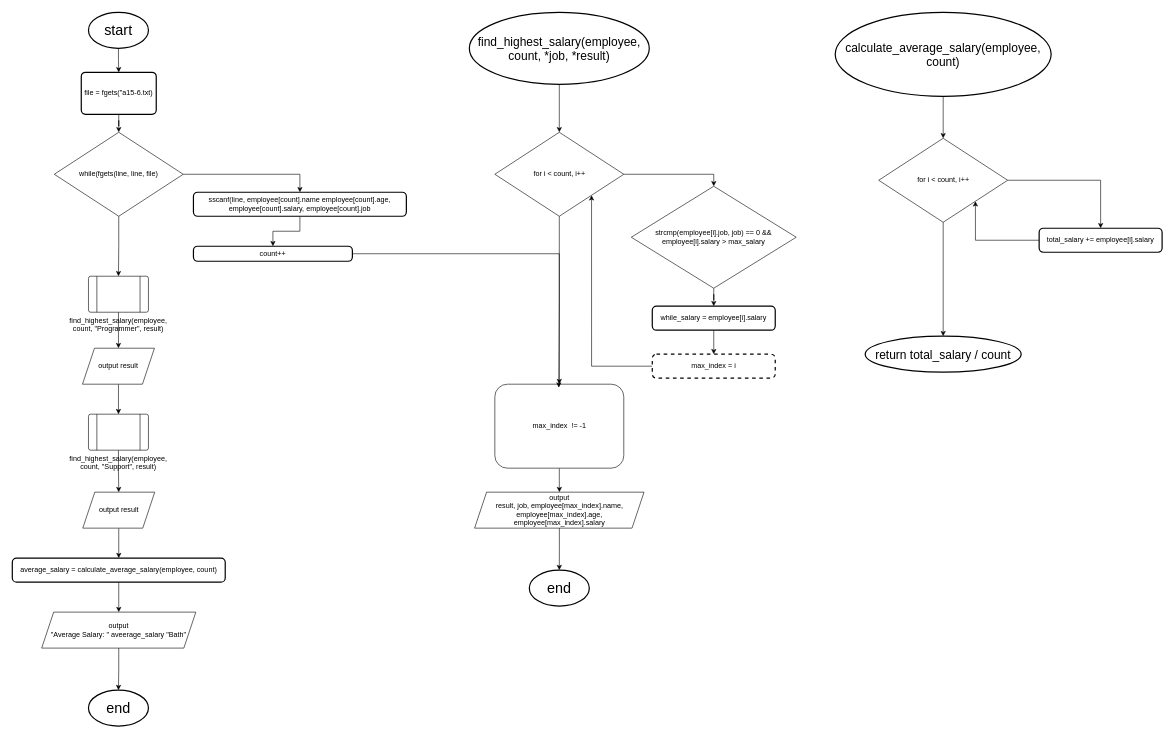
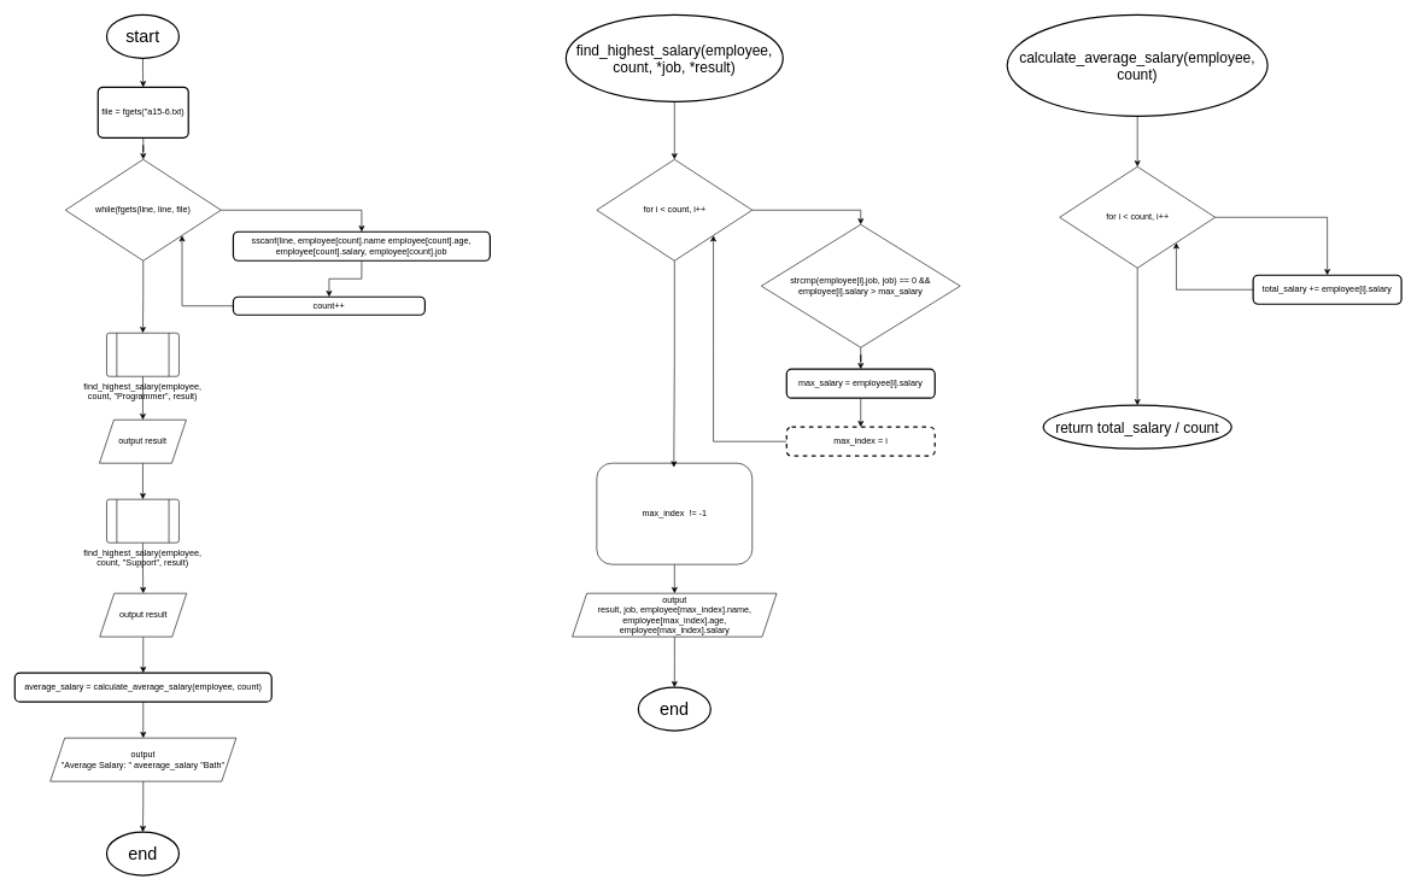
- <mxCell id="12" style="edgeStyle=orthogonalEdgeStyle;rounded=0;orthogonalLoop=1;jettySize=auto;html=1;" edge="1" parent="1" source="13" target="37"><mxGeometry relative="1" as="geometry" /></mxCell>
+ <mxCell id="12" style="edgeStyle=orthogonalEdgeStyle;rounded=0;orthogonalLoop=1;jettySize=auto;html=1;entryX=1;entryY=1;entryDx=0;entryDy=0;" edge="1" parent="1" source="13" target="9"><mxGeometry relative="1" as="geometry" /></mxCell>
- <mxCell id="33" value="while_salary = employee[i].salary" style="rounded=1;whiteSpace=wrap;html=1;absoluteArcSize=1;arcSize=14;strokeWidth=2;" vertex="1" parent="1"><mxGeometry x="1087" y="510" width="205" height="40" as="geometry" /></mxCell>
+ <mxCell id="33" value="max_salary = employee[i].salary" style="rounded=1;whiteSpace=wrap;html=1;absoluteArcSize=1;arcSize=14;strokeWidth=2;" vertex="1" parent="1"><mxGeometry x="1087" y="510" width="205" height="40" as="geometry" /></mxCell>
